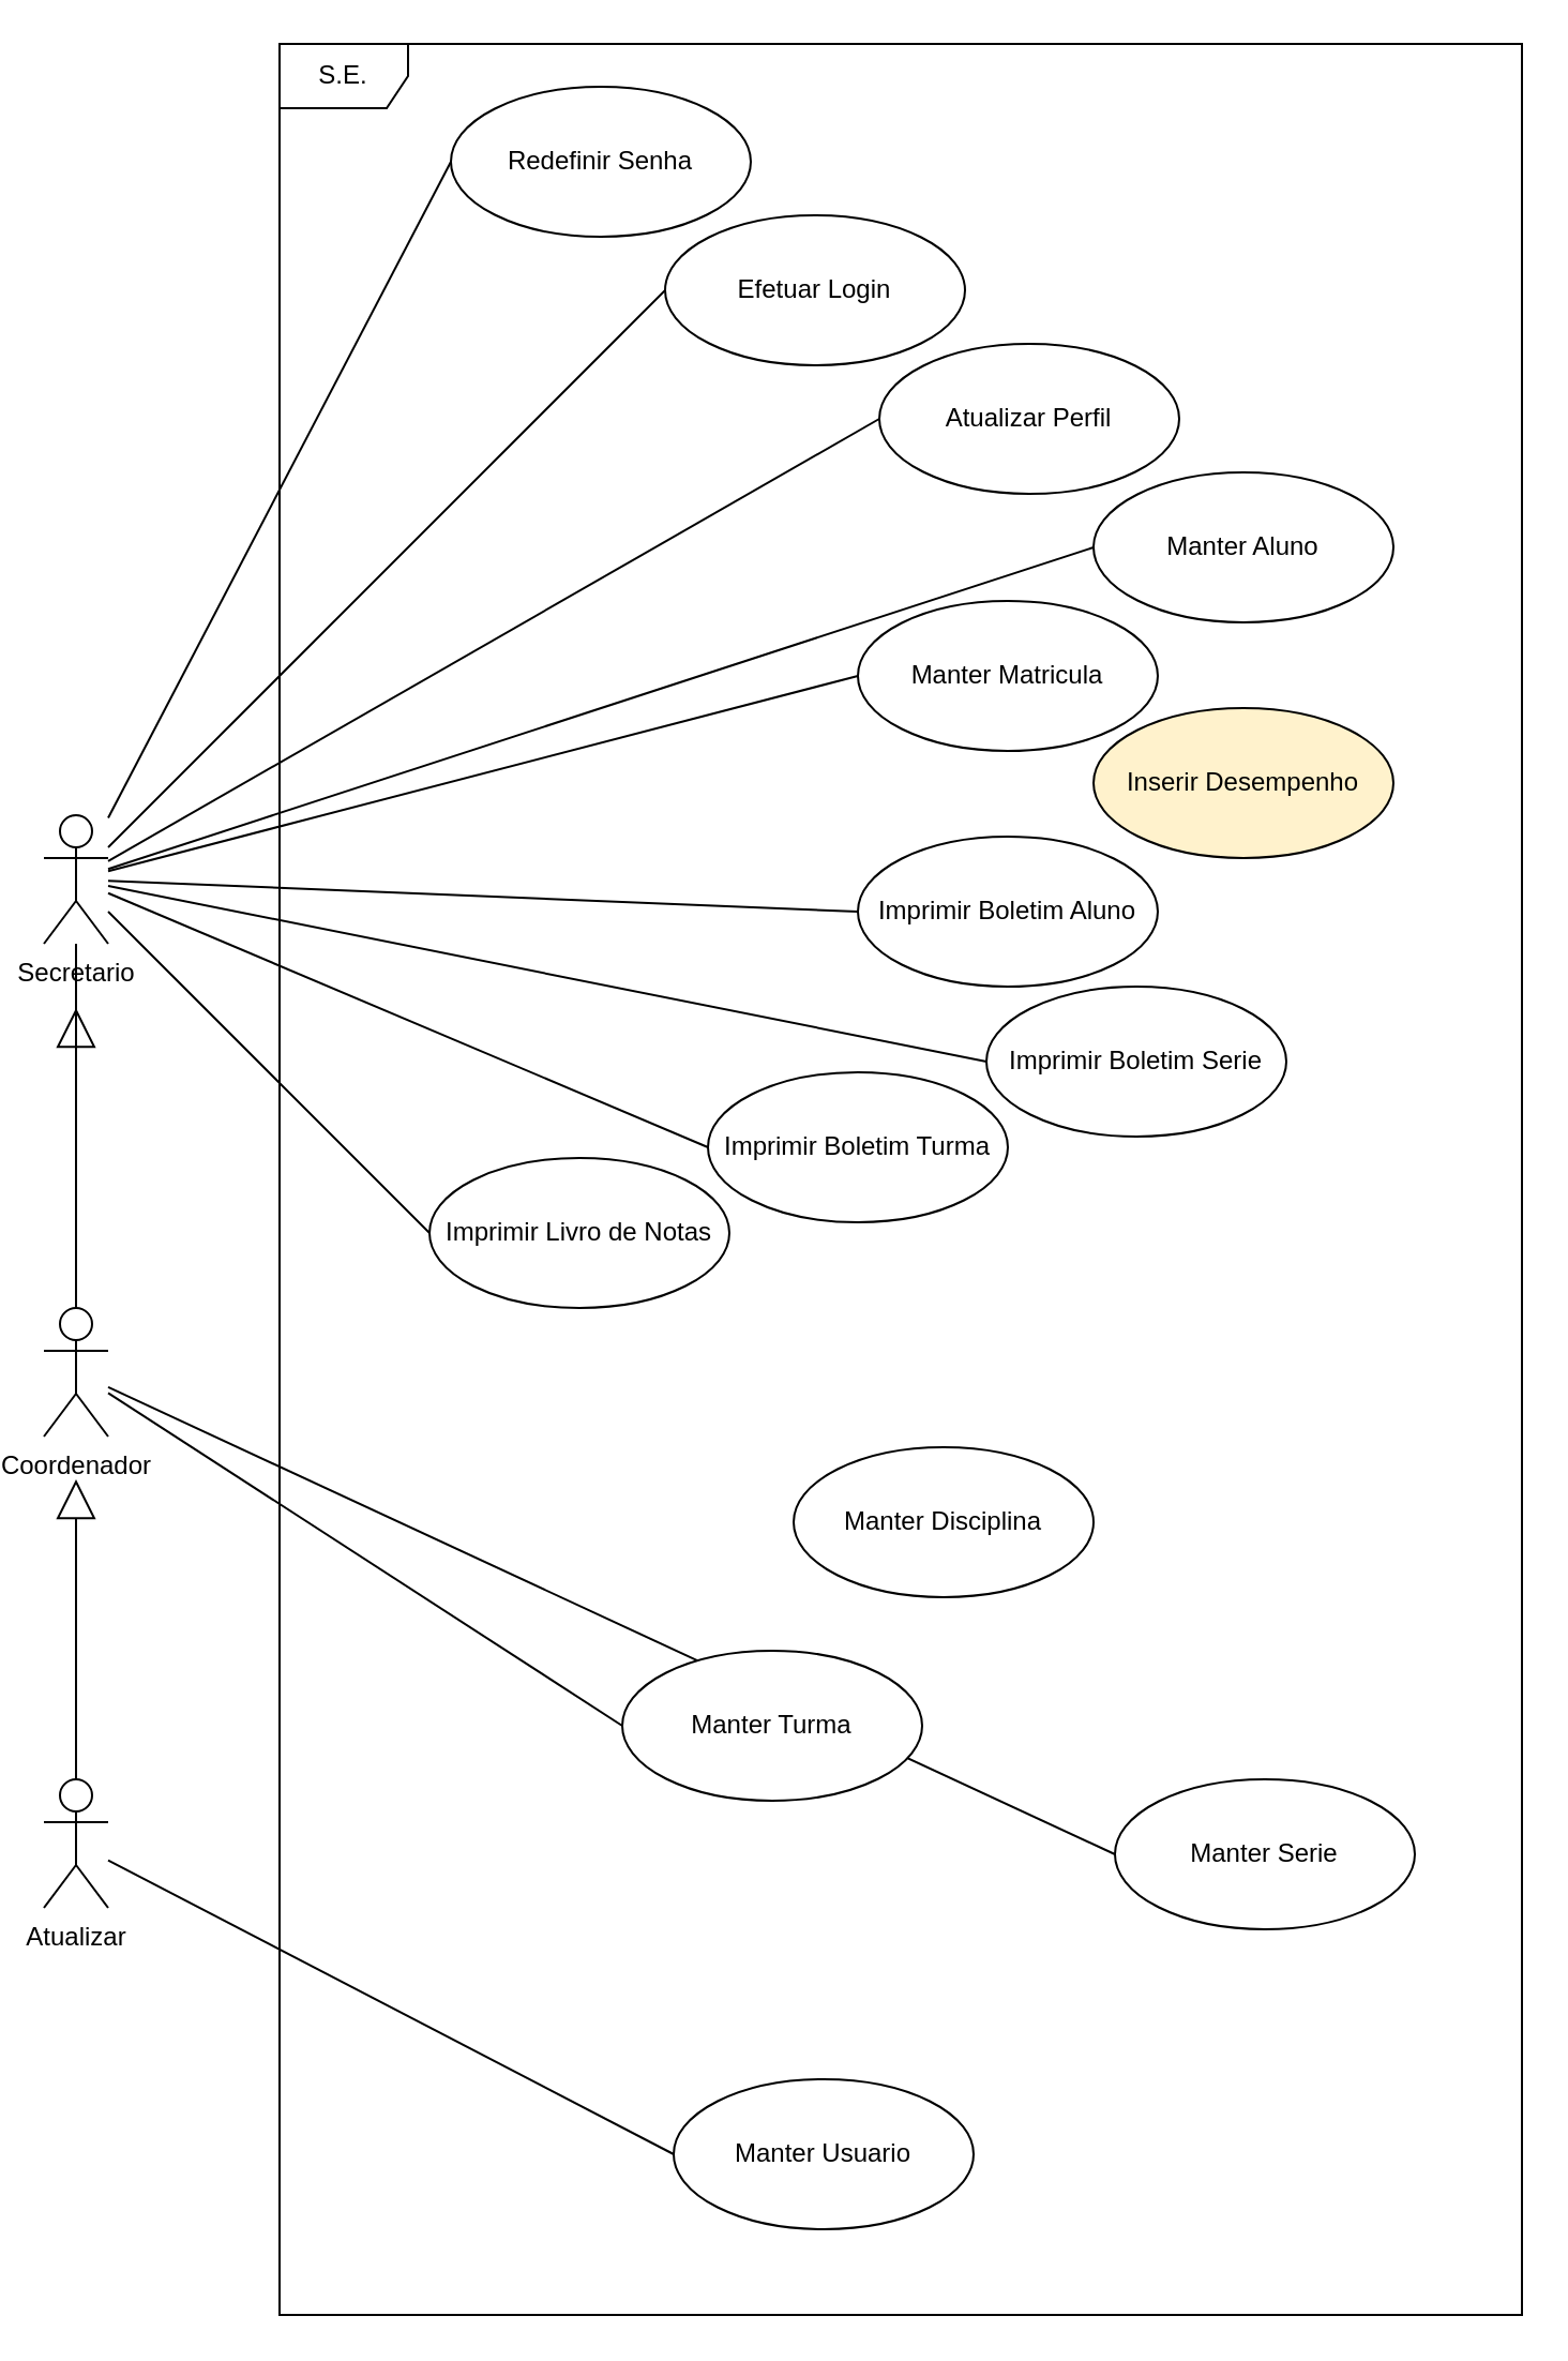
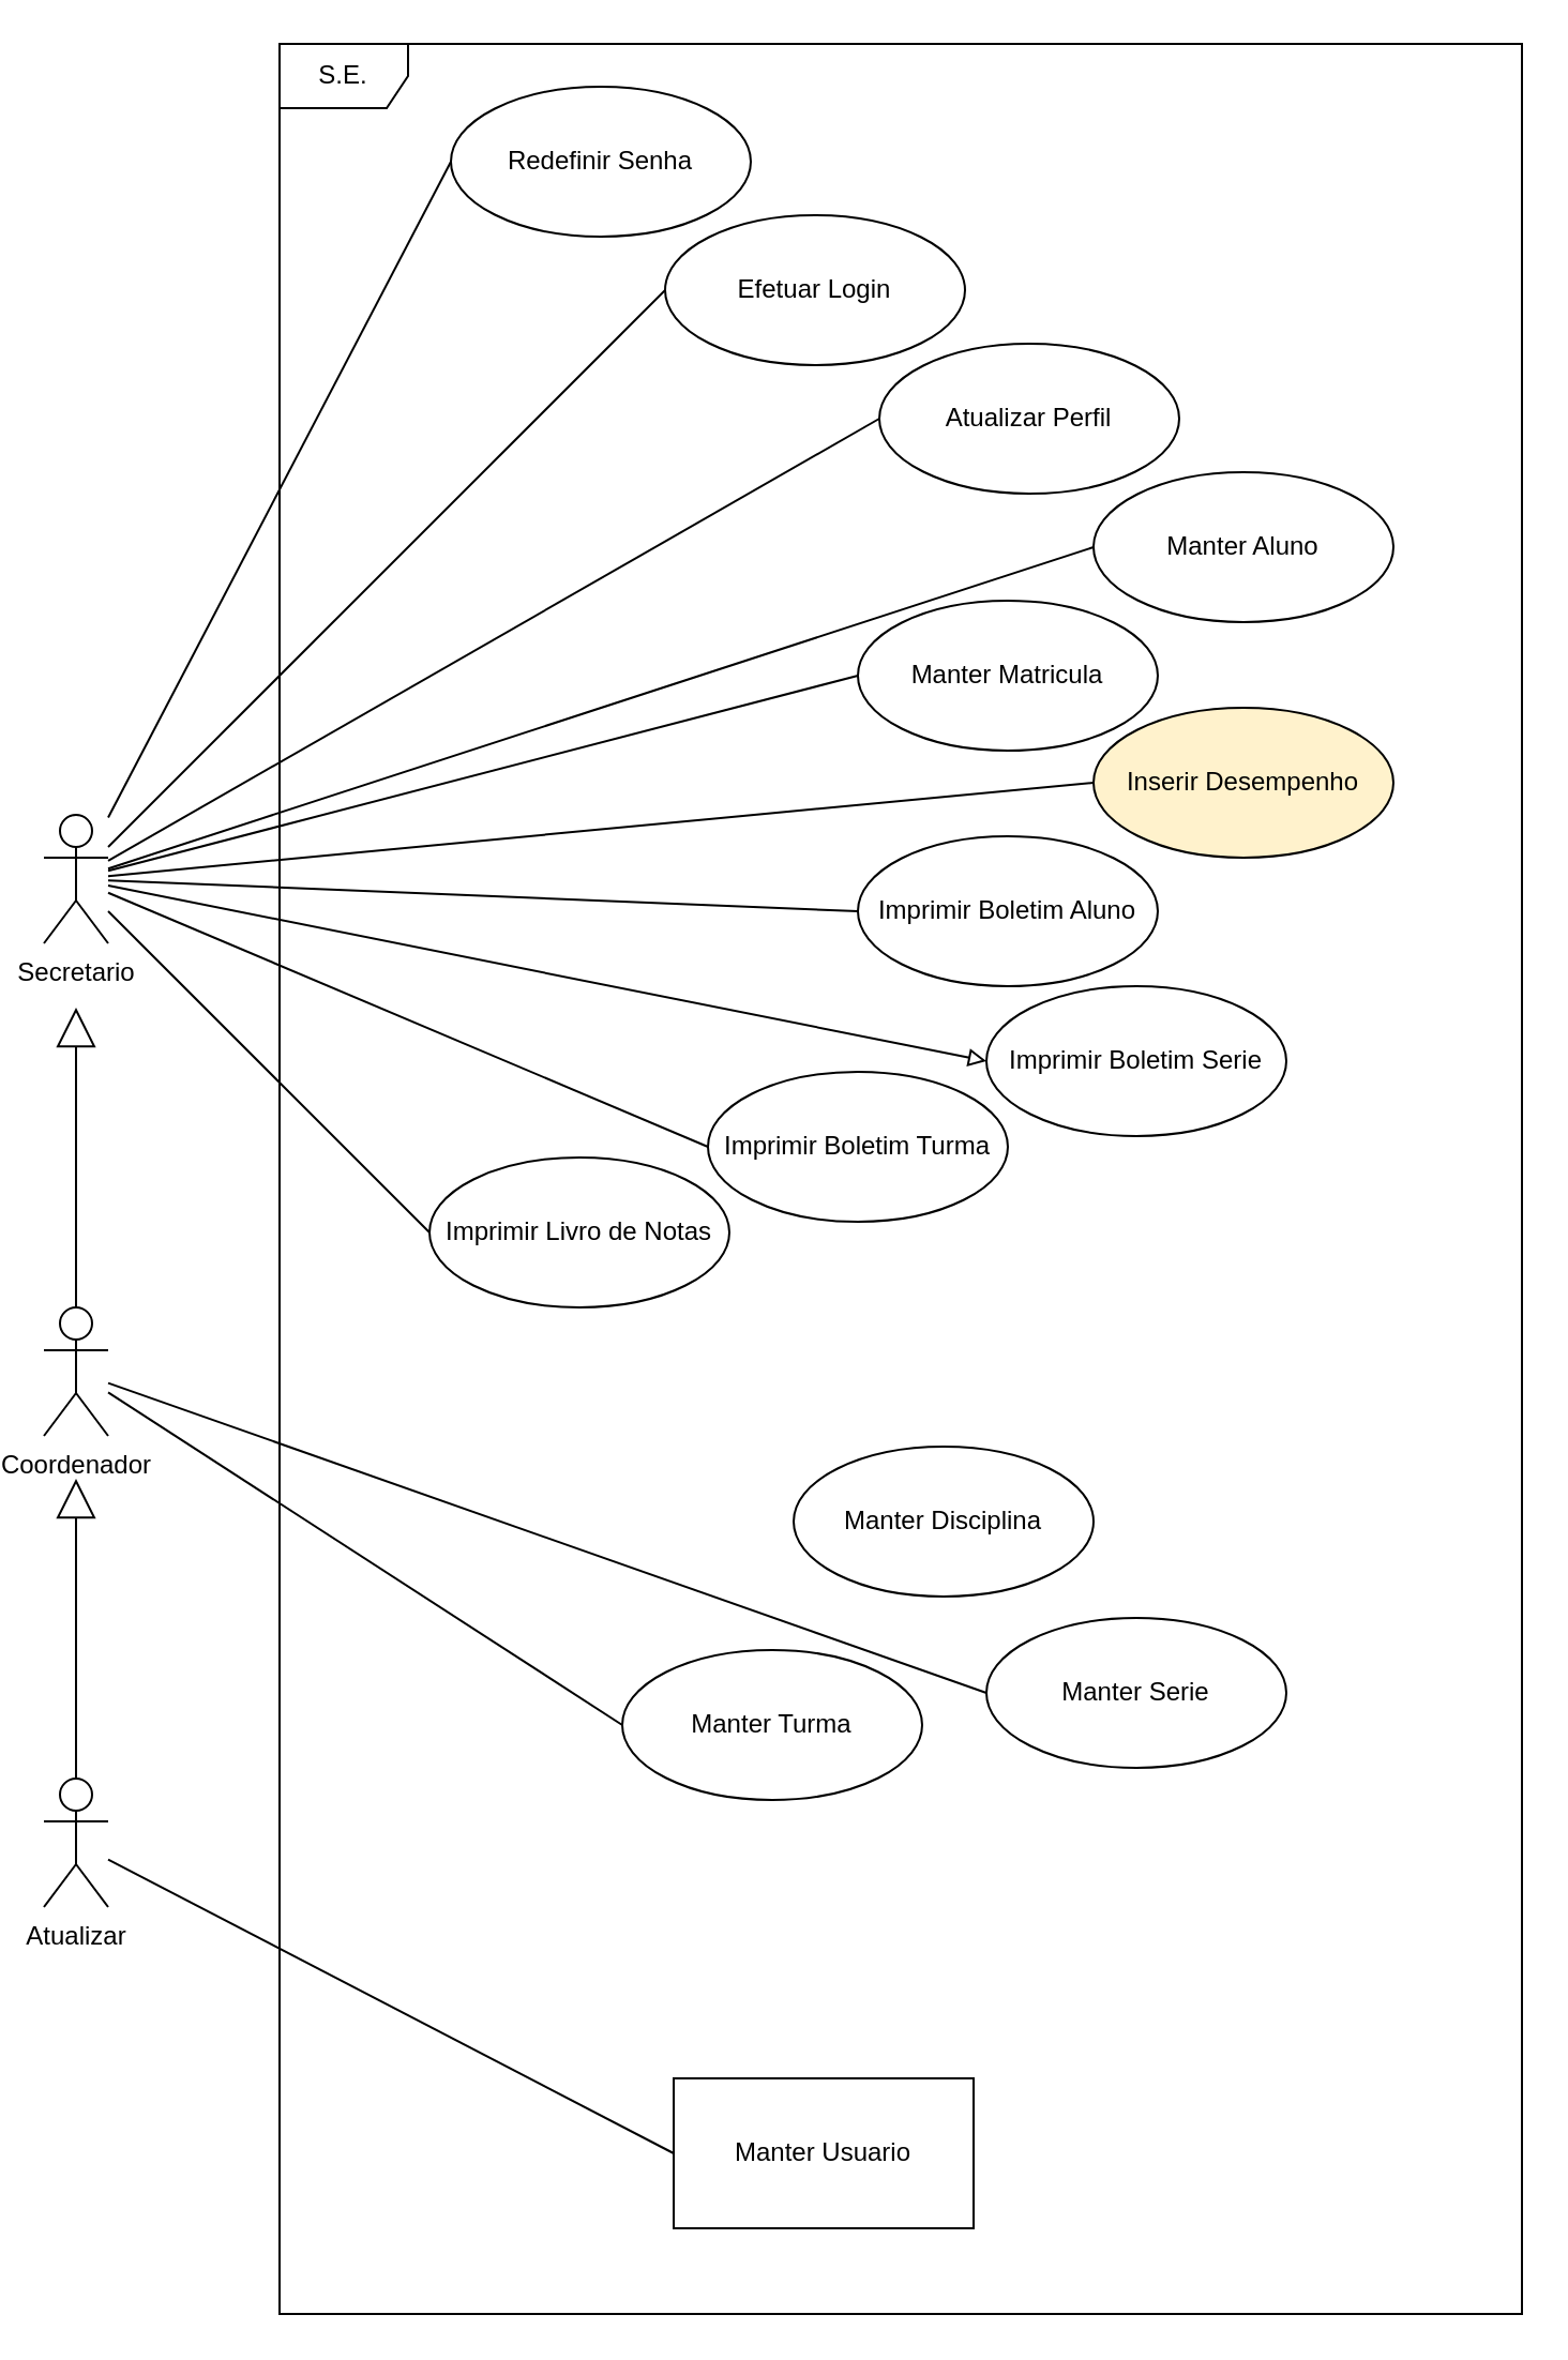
- <mxCell id="8" style="edgeStyle=none;rounded=0;orthogonalLoop=1;jettySize=auto;html=1;endArrow=none;endFill=0;" edge="1" parent="1" source="13" target="17"><mxGeometry relative="1" as="geometry" /></mxCell>
+ <mxCell id="8" style="edgeStyle=none;rounded=0;orthogonalLoop=1;jettySize=auto;html=1;entryX=0;entryY=0.5;entryDx=0;entryDy=0;endArrow=none;endFill=0;" edge="1" parent="1" source="13" target="27"><mxGeometry relative="1" as="geometry" /></mxCell>
- <mxCell id="10" style="edgeStyle=none;rounded=0;orthogonalLoop=1;jettySize=auto;html=1;entryX=0;entryY=0.5;entryDx=0;entryDy=0;endArrow=none;endFill=0;" edge="1" parent="1" source="13" target="34"><mxGeometry relative="1" as="geometry" /></mxCell>
+ <mxCell id="10" style="edgeStyle=none;rounded=0;orthogonalLoop=1;jettySize=auto;html=1;entryX=0;entryY=0.5;entryDx=0;entryDy=0;endArrow=block;endFill=0;" edge="1" parent="1" source="13" target="34"><mxGeometry relative="1" as="geometry" /></mxCell>
- <mxCell id="31" value="Manter Serie" style="ellipse;whiteSpace=wrap;html=1;" vertex="1" parent="1"><mxGeometry x="520" y="830" width="140" height="70" as="geometry" /></mxCell>
+ <mxCell id="31" value="Manter Serie" style="ellipse;whiteSpace=wrap;html=1;" vertex="1" parent="1"><mxGeometry x="460" y="755" width="140" height="70" as="geometry" /></mxCell>
- <mxCell id="23" value="Manter Usuario" style="ellipse;whiteSpace=wrap;html=1;" vertex="1" parent="1"><mxGeometry x="314" y="970" width="140" height="70" as="geometry" /></mxCell>
+ <mxCell id="23" value="Manter Usuario" style="whiteSpace=wrap;html=1;rounded=0;" vertex="1" parent="1"><mxGeometry x="314" y="970" width="140" height="70" as="geometry" /></mxCell>
